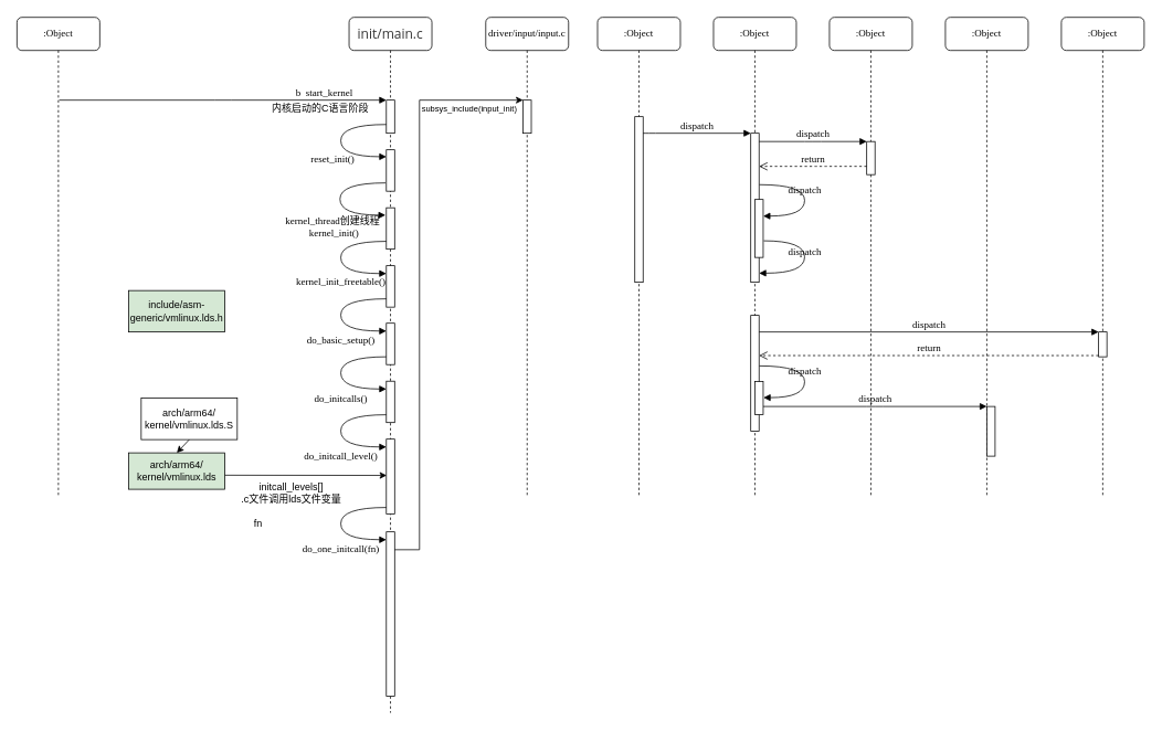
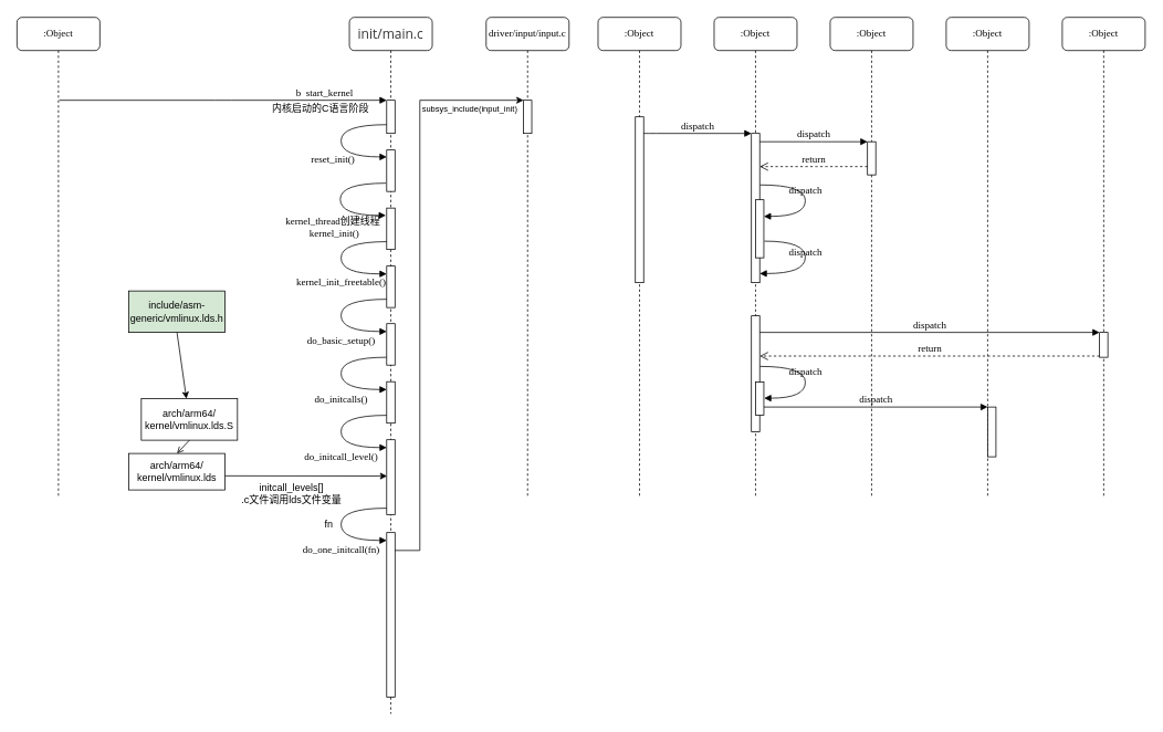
+ <mxCell id="47" value="" style="endArrow=classic;html=1;rounded=0;exitX=0.5;exitY=1;exitDx=0;exitDy=0;" parent="1" source="46" target="45" edge="1"><mxGeometry width="50" height="50" relative="1" as="geometry"><mxPoint x="295" y="500" as="sourcePoint" /><mxPoint x="295" y="540" as="targetPoint" /></mxGeometry></mxCell>
- <mxCell id="48" value="" style="endArrow=classic;html=1;rounded=0;exitX=0.5;exitY=1;exitDx=0;exitDy=0;entryX=0.5;entryY=0;entryDx=0;entryDy=0;" parent="1" source="45" target="44" edge="1"><mxGeometry width="50" height="50" relative="1" as="geometry"><mxPoint x="194" y="506" as="sourcePoint" /><mxPoint x="194" y="546" as="targetPoint" /></mxGeometry></mxCell>
+ <mxCell id="48" value="" style="endArrow=open;html=1;rounded=0;exitX=0.5;exitY=1;exitDx=0;exitDy=0;entryX=0.5;entryY=0;entryDx=0;entryDy=0;" parent="1" source="45" target="44" edge="1"><mxGeometry width="50" height="50" relative="1" as="geometry"><mxPoint x="194" y="506" as="sourcePoint" /><mxPoint x="194" y="546" as="targetPoint" /></mxGeometry></mxCell>
- <mxCell id="44" value="arch/arm64/&lt;br&gt;kernel/vmlinux.lds" style="rounded=0;whiteSpace=wrap;html=1;fillColor=#d5e8d4;" parent="1" vertex="1"><mxGeometry x="155" y="546" width="116" height="44" as="geometry" /></mxCell>
+ <mxCell id="44" value="arch/arm64/&lt;br&gt;kernel/vmlinux.lds" style="rounded=0;whiteSpace=wrap;html=1;" parent="1" vertex="1"><mxGeometry x="155" y="546" width="116" height="44" as="geometry" /></mxCell>
- <mxCell id="49" value="fn" style="text;html=1;align=center;verticalAlign=middle;resizable=0;points=[];autosize=1;strokeColor=none;fillColor=none;" parent="1" vertex="1"><mxGeometry x="296" y="622" width="30" height="20" as="geometry" /></mxCell>
+ <mxCell id="49" value="fn" style="text;html=1;align=center;verticalAlign=middle;resizable=0;points=[];autosize=1;strokeColor=none;fillColor=none;" parent="1" vertex="1"><mxGeometry x="381" y="622" width="30" height="20" as="geometry" /></mxCell>
